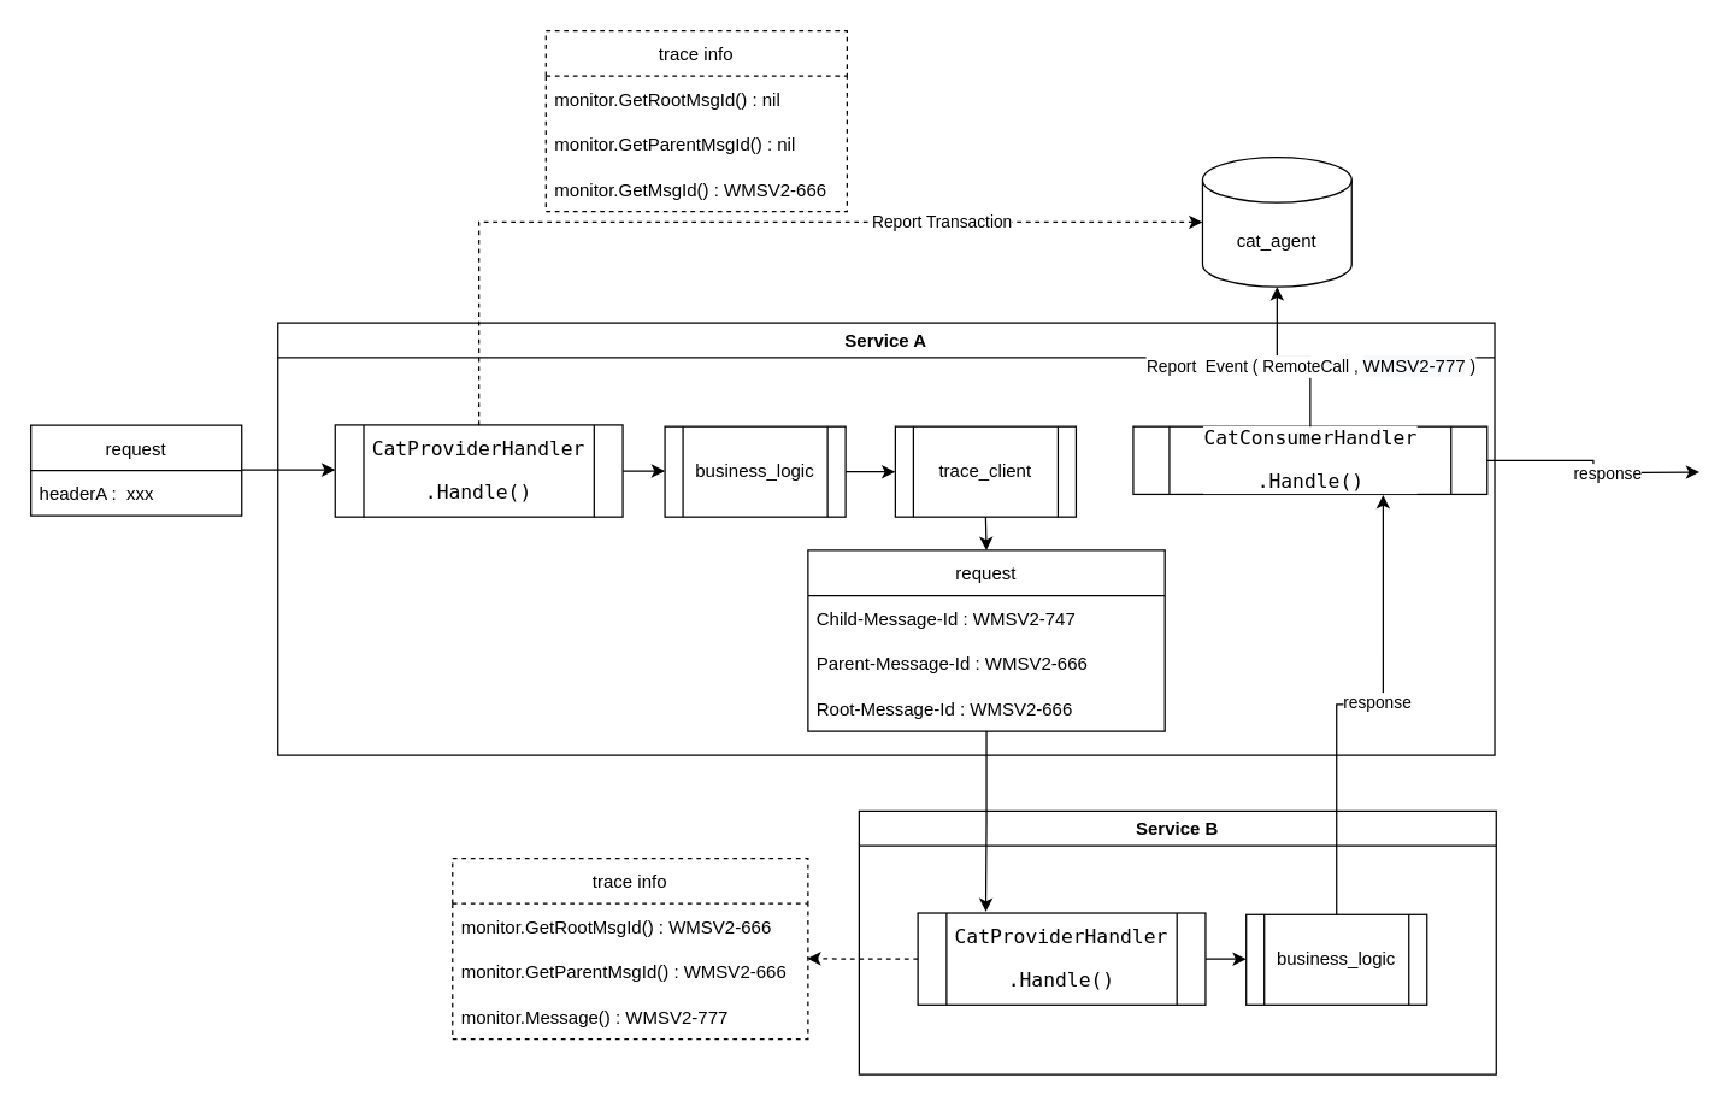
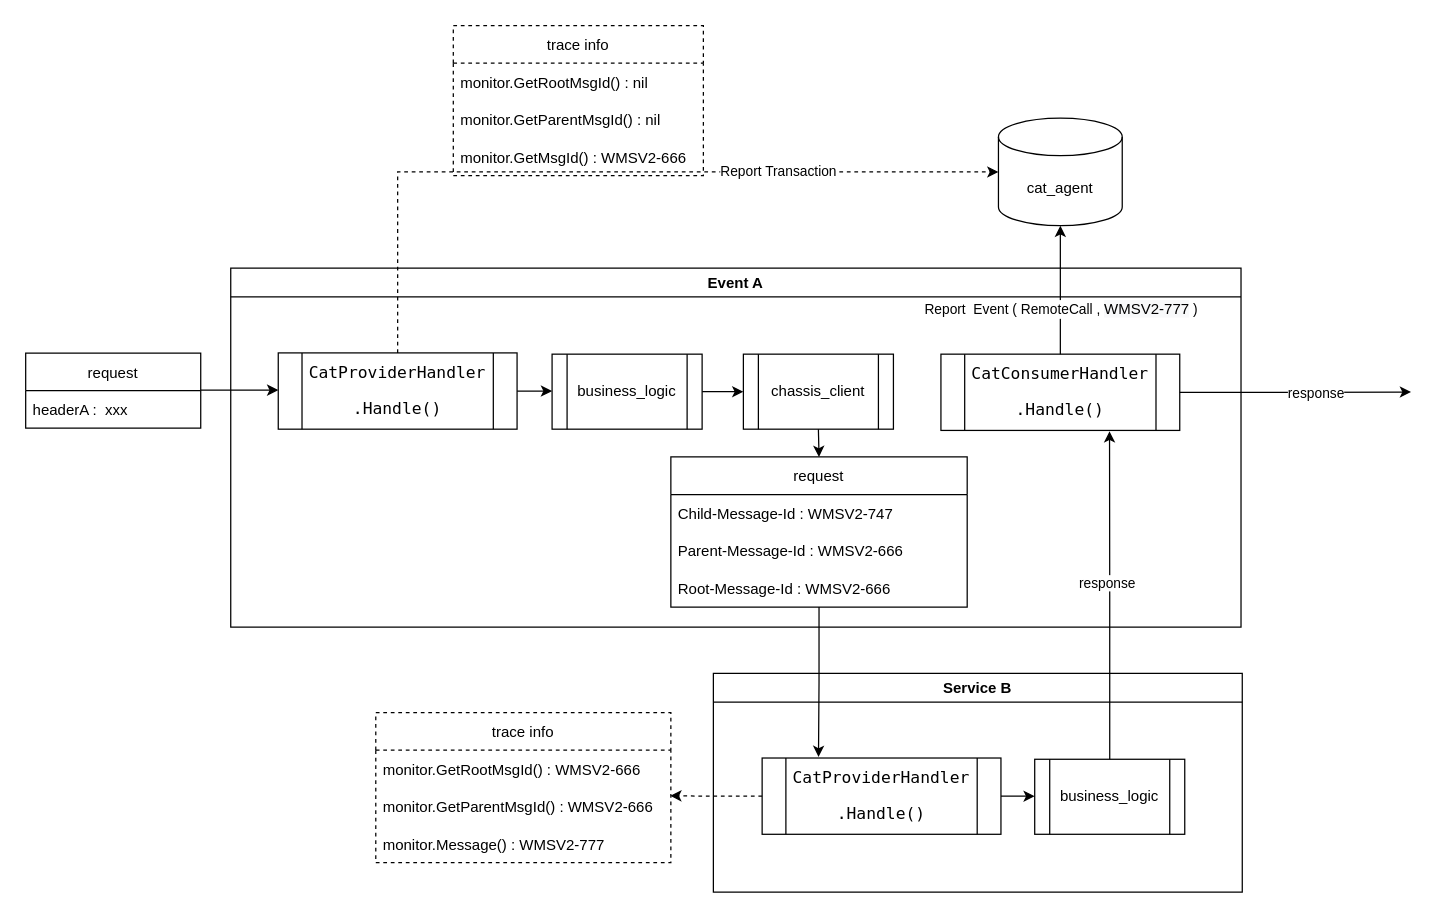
- <mxCell id="24" value="cat_agent" style="shape=cylinder3;whiteSpace=wrap;html=1;boundedLbl=1;backgroundOutline=1;size=15;fontColor=#000000;gradientColor=none;" parent="1" vertex="1"><mxGeometry x="798" y="104" width="99" height="86" as="geometry" /></mxCell>
+ <mxCell id="24" value="cat_agent" style="shape=cylinder3;whiteSpace=wrap;html=1;boundedLbl=1;backgroundOutline=1;size=15;fontColor=#000000;gradientColor=none;" parent="1" vertex="1"><mxGeometry x="798" y="94" width="99" height="86" as="geometry" /></mxCell>
- <mxCell id="4" value="Service A" style="swimlane;" parent="1" vertex="1"><mxGeometry x="184" y="214" width="808" height="287" as="geometry" /></mxCell>
+ <mxCell id="4" value="Event A" style="swimlane;" parent="1" vertex="1"><mxGeometry x="184" y="214" width="808" height="287" as="geometry" /></mxCell>
- <mxCell id="9" value="&lt;pre style=&quot;background-color: #ffffff ; color: #080808 ; font-family: &amp;#34;jetbrains mono&amp;#34; , monospace ; font-size: 9.8pt&quot;&gt;&lt;pre style=&quot;font-family: &amp;#34;jetbrains mono&amp;#34; , monospace ; font-size: 9.8pt&quot;&gt;&lt;span style=&quot;color: #000000&quot;&gt;CatConsumerHandler&lt;/span&gt;&lt;/pre&gt;&lt;/pre&gt;&lt;pre style=&quot;background-color: #ffffff ; color: #080808 ; font-family: &amp;#34;jetbrains mono&amp;#34; , monospace ; font-size: 9.8pt&quot;&gt;&lt;span style=&quot;color: #000000&quot;&gt;.Handle()&lt;/span&gt;&lt;/pre&gt;" style="shape=process;whiteSpace=wrap;html=1;backgroundOutline=1;" parent="4" vertex="1"><mxGeometry x="568" y="68.75" width="235" height="45" as="geometry" /></mxCell>
+ <mxCell id="9" value="&lt;pre style=&quot;background-color: #ffffff ; color: #080808 ; font-family: &amp;#34;jetbrains mono&amp;#34; , monospace ; font-size: 9.8pt&quot;&gt;&lt;pre style=&quot;font-family: &amp;#34;jetbrains mono&amp;#34; , monospace ; font-size: 9.8pt&quot;&gt;&lt;span style=&quot;color: #000000&quot;&gt;CatConsumerHandler&lt;/span&gt;&lt;/pre&gt;&lt;/pre&gt;&lt;pre style=&quot;background-color: #ffffff ; color: #080808 ; font-family: &amp;#34;jetbrains mono&amp;#34; , monospace ; font-size: 9.8pt&quot;&gt;&lt;span style=&quot;color: #000000&quot;&gt;.Handle()&lt;/span&gt;&lt;/pre&gt;" style="shape=process;whiteSpace=wrap;html=1;backgroundOutline=1;" parent="4" vertex="1"><mxGeometry x="568" y="68.75" width="191" height="61" as="geometry" /></mxCell>
- <mxCell id="10" value="trace_client" style="shape=process;whiteSpace=wrap;html=1;backgroundOutline=1;" parent="4" vertex="1"><mxGeometry x="410" y="68.75" width="120" height="60" as="geometry" /></mxCell>
+ <mxCell id="10" value="chassis_client" style="shape=process;whiteSpace=wrap;html=1;backgroundOutline=1;" parent="4" vertex="1"><mxGeometry x="410" y="68.75" width="120" height="60" as="geometry" /></mxCell>
